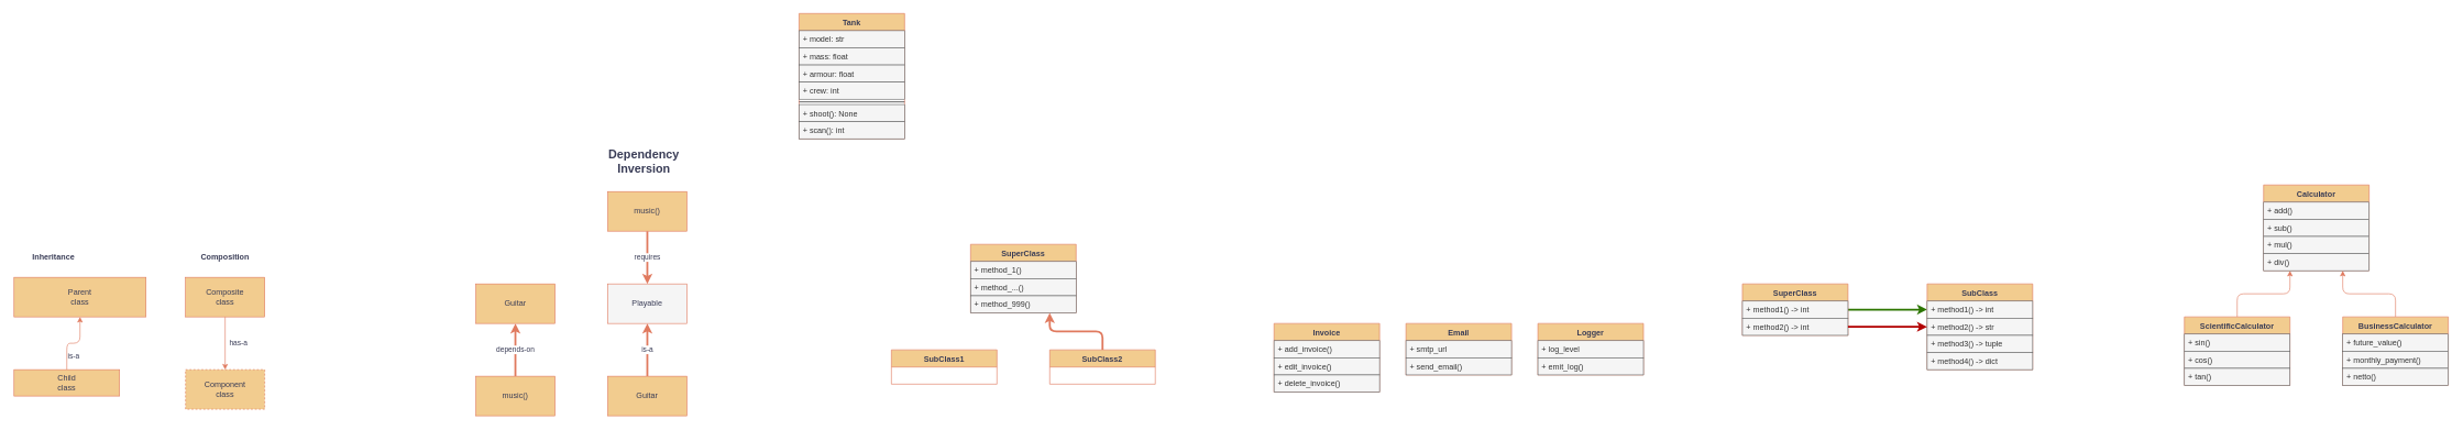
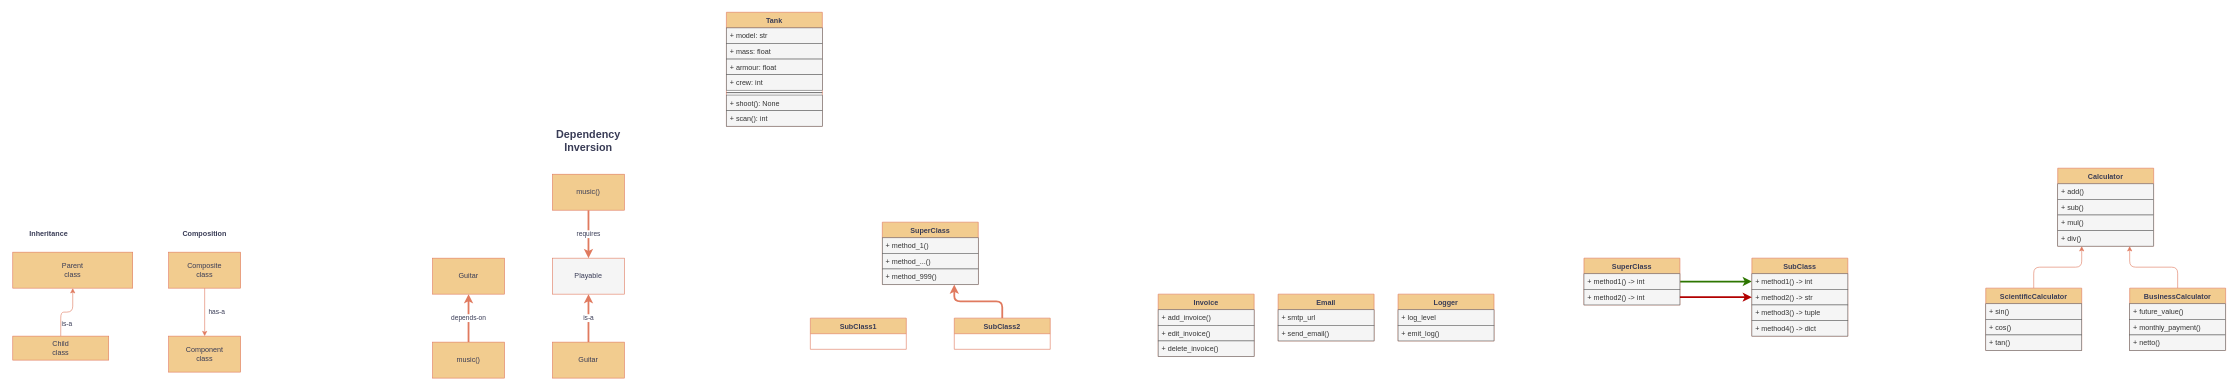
- <mxCell id="60" value="Dependency&lt;br&gt;Inversion" style="text;html=1;strokeColor=none;fillColor=none;align=center;verticalAlign=middle;whiteSpace=wrap;rounded=0;sketch=0;fontColor=#393C56;fontStyle=1;fontSize=18;" parent="1" vertex="1"><mxGeometry x="892" y="220" width="166" height="50" as="geometry" /></mxCell>
+ <mxCell id="60" value="Dependency&lt;br&gt;Inversion" style="text;html=1;strokeColor=none;fillColor=none;align=center;verticalAlign=middle;whiteSpace=wrap;rounded=0;sketch=0;fontColor=#393C56;fontStyle=1;fontSize=18;" parent="1" vertex="1"><mxGeometry x="897" y="210" width="166" height="50" as="geometry" /></mxCell>
- <mxCell id="4" value="Component&lt;br&gt;class" style="rounded=0;whiteSpace=wrap;html=1;strokeColor=#E07A5F;fillColor=#F2CC8F;fontColor=#393C56;dashed=1;" parent="1" vertex="1"><mxGeometry x="280" y="560" width="120" height="60" as="geometry" /></mxCell>
+ <mxCell id="4" value="Component&lt;br&gt;class" style="rounded=0;whiteSpace=wrap;html=1;strokeColor=#E07A5F;fillColor=#F2CC8F;fontColor=#393C56;" parent="1" vertex="1"><mxGeometry x="280" y="560" width="120" height="60" as="geometry" /></mxCell>
